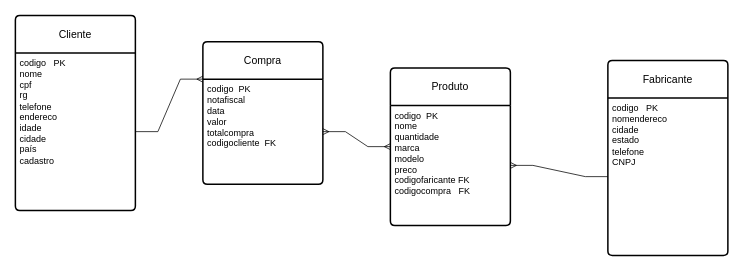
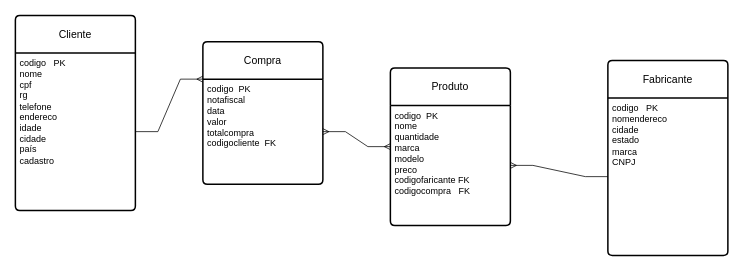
- <mxCell id="7" value="&lt;div&gt;codigo&amp;nbsp; &amp;nbsp;PK&lt;/div&gt;&lt;div&gt;nomendereco&lt;/div&gt;&lt;div&gt;cidade&lt;/div&gt;&lt;div&gt;estado&lt;/div&gt;&lt;div&gt;telefone&lt;/div&gt;&lt;div&gt;CNPJ&lt;/div&gt;&lt;div&gt;&lt;br&gt;&lt;/div&gt;" style="align=left;strokeColor=none;fillColor=none;spacingLeft=4;fontSize=12;verticalAlign=top;resizable=0;rotatable=0;part=1;html=1;" vertex="1" parent="6"><mxGeometry y="50" width="160" height="210" as="geometry" /></mxCell>
+ <mxCell id="7" value="&lt;div&gt;codigo&amp;nbsp; &amp;nbsp;PK&lt;/div&gt;&lt;div&gt;nomendereco&lt;/div&gt;&lt;div&gt;cidade&lt;/div&gt;&lt;div&gt;estado&lt;/div&gt;&lt;div&gt;marca&lt;/div&gt;&lt;div&gt;CNPJ&lt;/div&gt;&lt;div&gt;&lt;br&gt;&lt;/div&gt;" style="align=left;strokeColor=none;fillColor=none;spacingLeft=4;fontSize=12;verticalAlign=top;resizable=0;rotatable=0;part=1;html=1;" vertex="1" parent="6"><mxGeometry y="50" width="160" height="210" as="geometry" /></mxCell>
